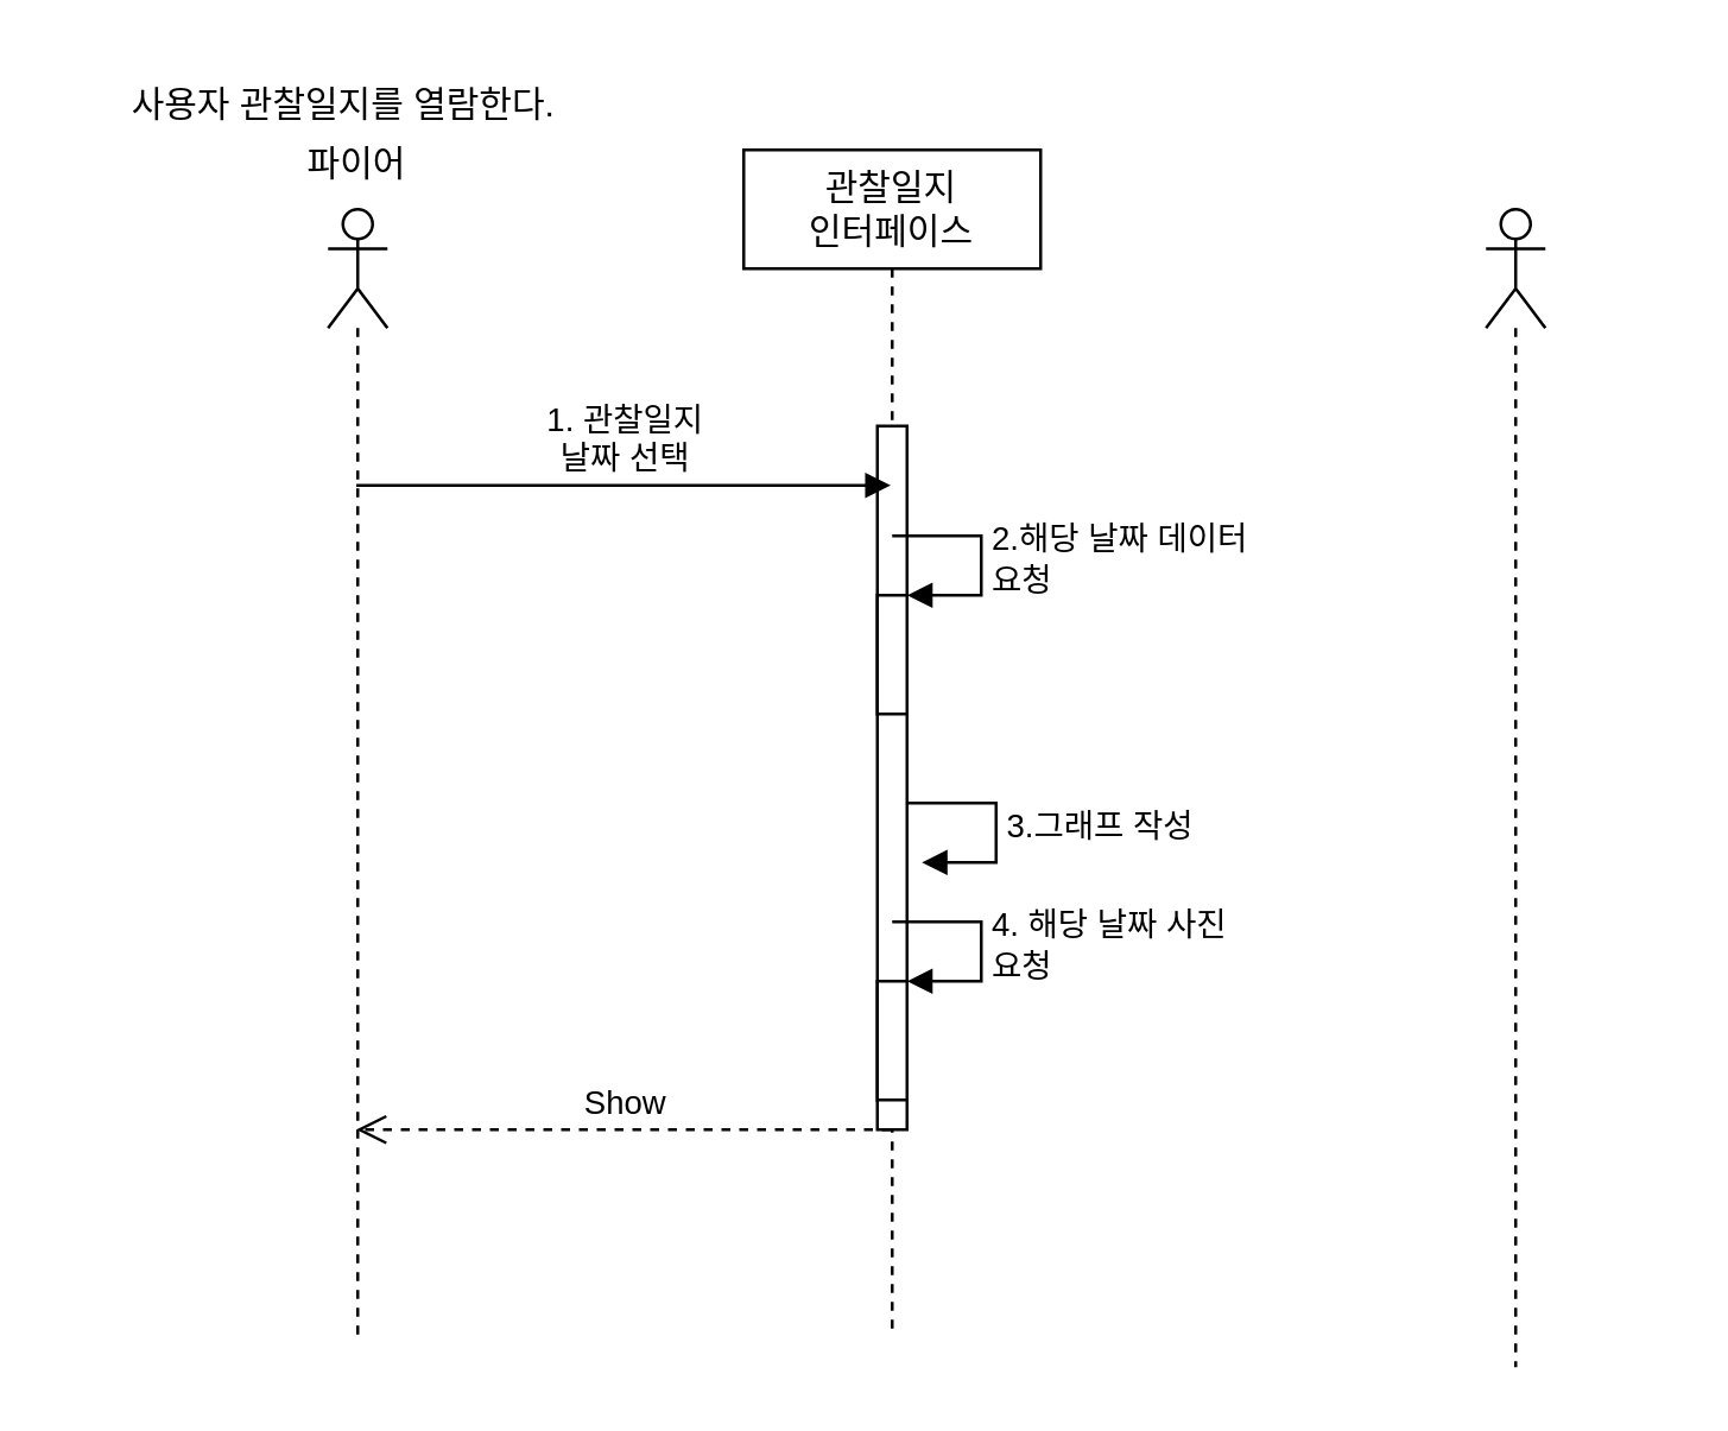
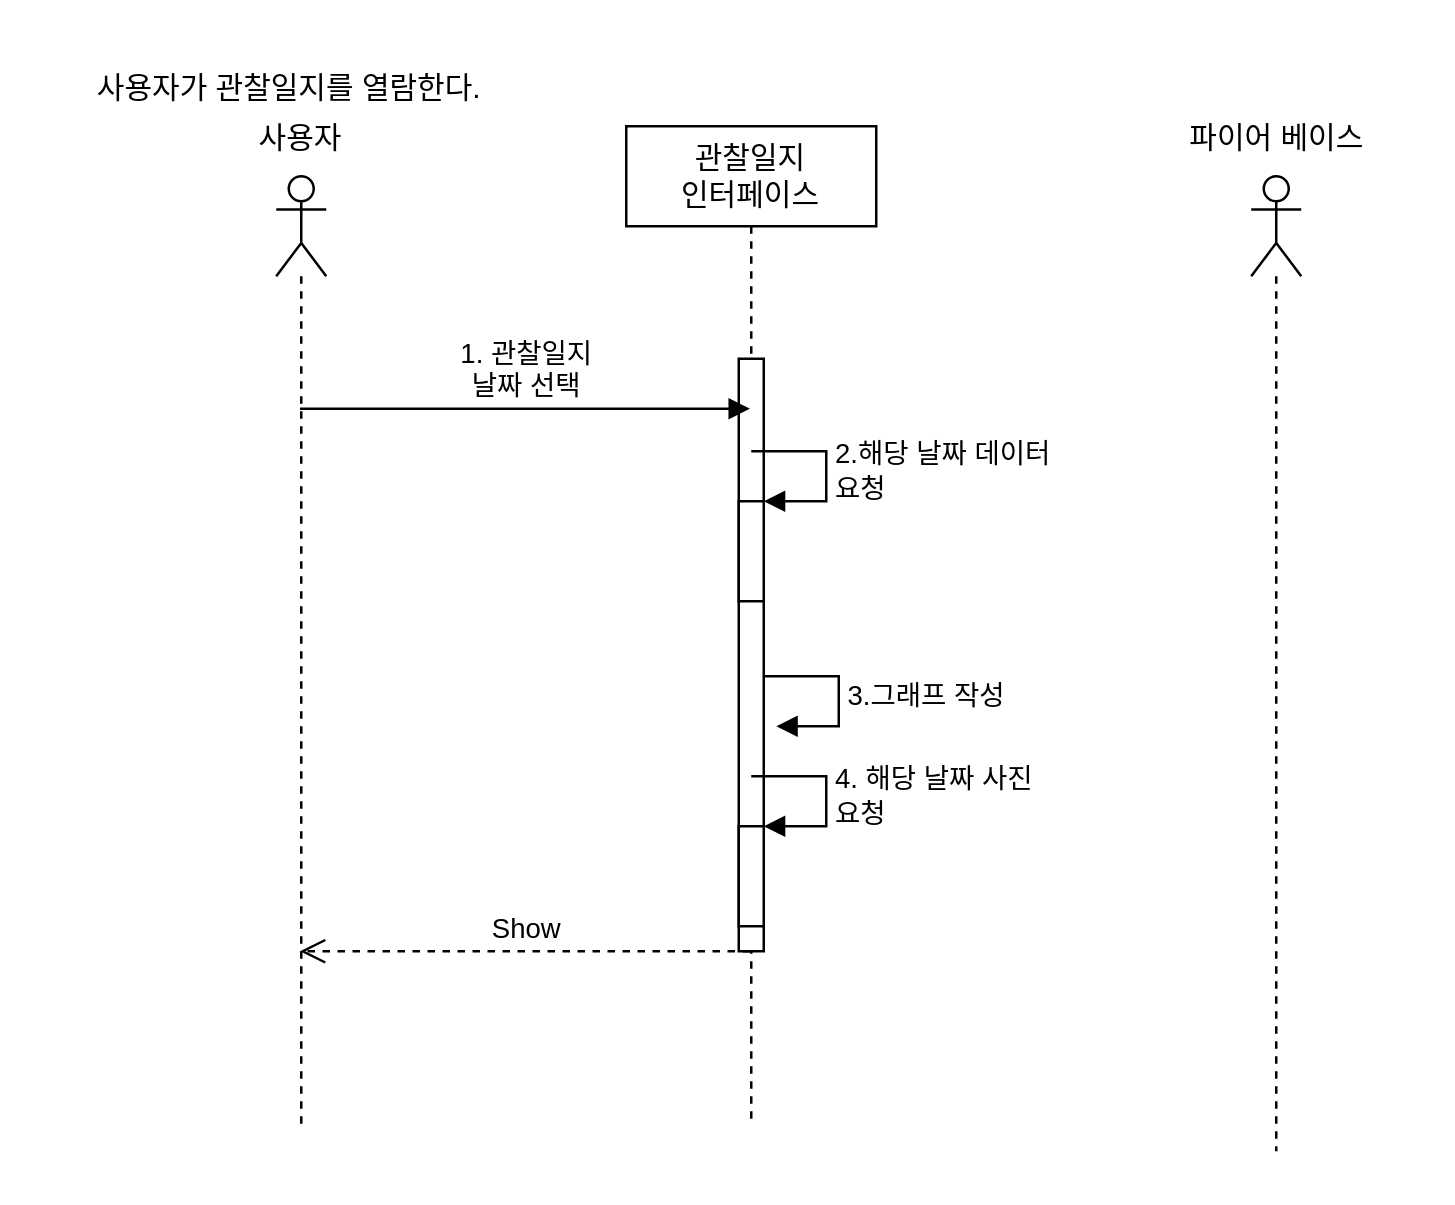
- <mxCell id="11" value="사용자 관찰일지를 열람한다." style="text;html=1;align=center;verticalAlign=middle;resizable=0;points=[];autosize=1;strokeColor=none;fillColor=none;" parent="1" vertex="1"><mxGeometry width="190" height="30" as="geometry" x="20" y="20" /></mxCell>
+ <mxCell id="11" value="사용자가 관찰일지를 열람한다." style="text;html=1;align=center;verticalAlign=middle;resizable=0;points=[];autosize=1;strokeColor=none;fillColor=none;" parent="1" vertex="1"><mxGeometry width="190" height="30" as="geometry" x="20" y="20" /></mxCell>
- <mxCell id="13" value="파이어" style="text;html=1;strokeColor=none;fillColor=none;align=center;verticalAlign=middle;whiteSpace=wrap;rounded=0;" parent="1" vertex="1"><mxGeometry x="90" y="40" width="60" height="30" as="geometry" /></mxCell>
+ <mxCell id="13" value="사용자" style="text;html=1;strokeColor=none;fillColor=none;align=center;verticalAlign=middle;whiteSpace=wrap;rounded=0;" parent="1" vertex="1"><mxGeometry x="90" y="40" width="60" height="30" as="geometry" /></mxCell>
+ <mxCell id="15" value="파이어 베이스" style="text;html=1;align=center;verticalAlign=middle;resizable=0;points=[];autosize=1;strokeColor=none;fillColor=none;" parent="1" vertex="1"><mxGeometry x="460" y="40" width="100" height="30" as="geometry" /></mxCell>
